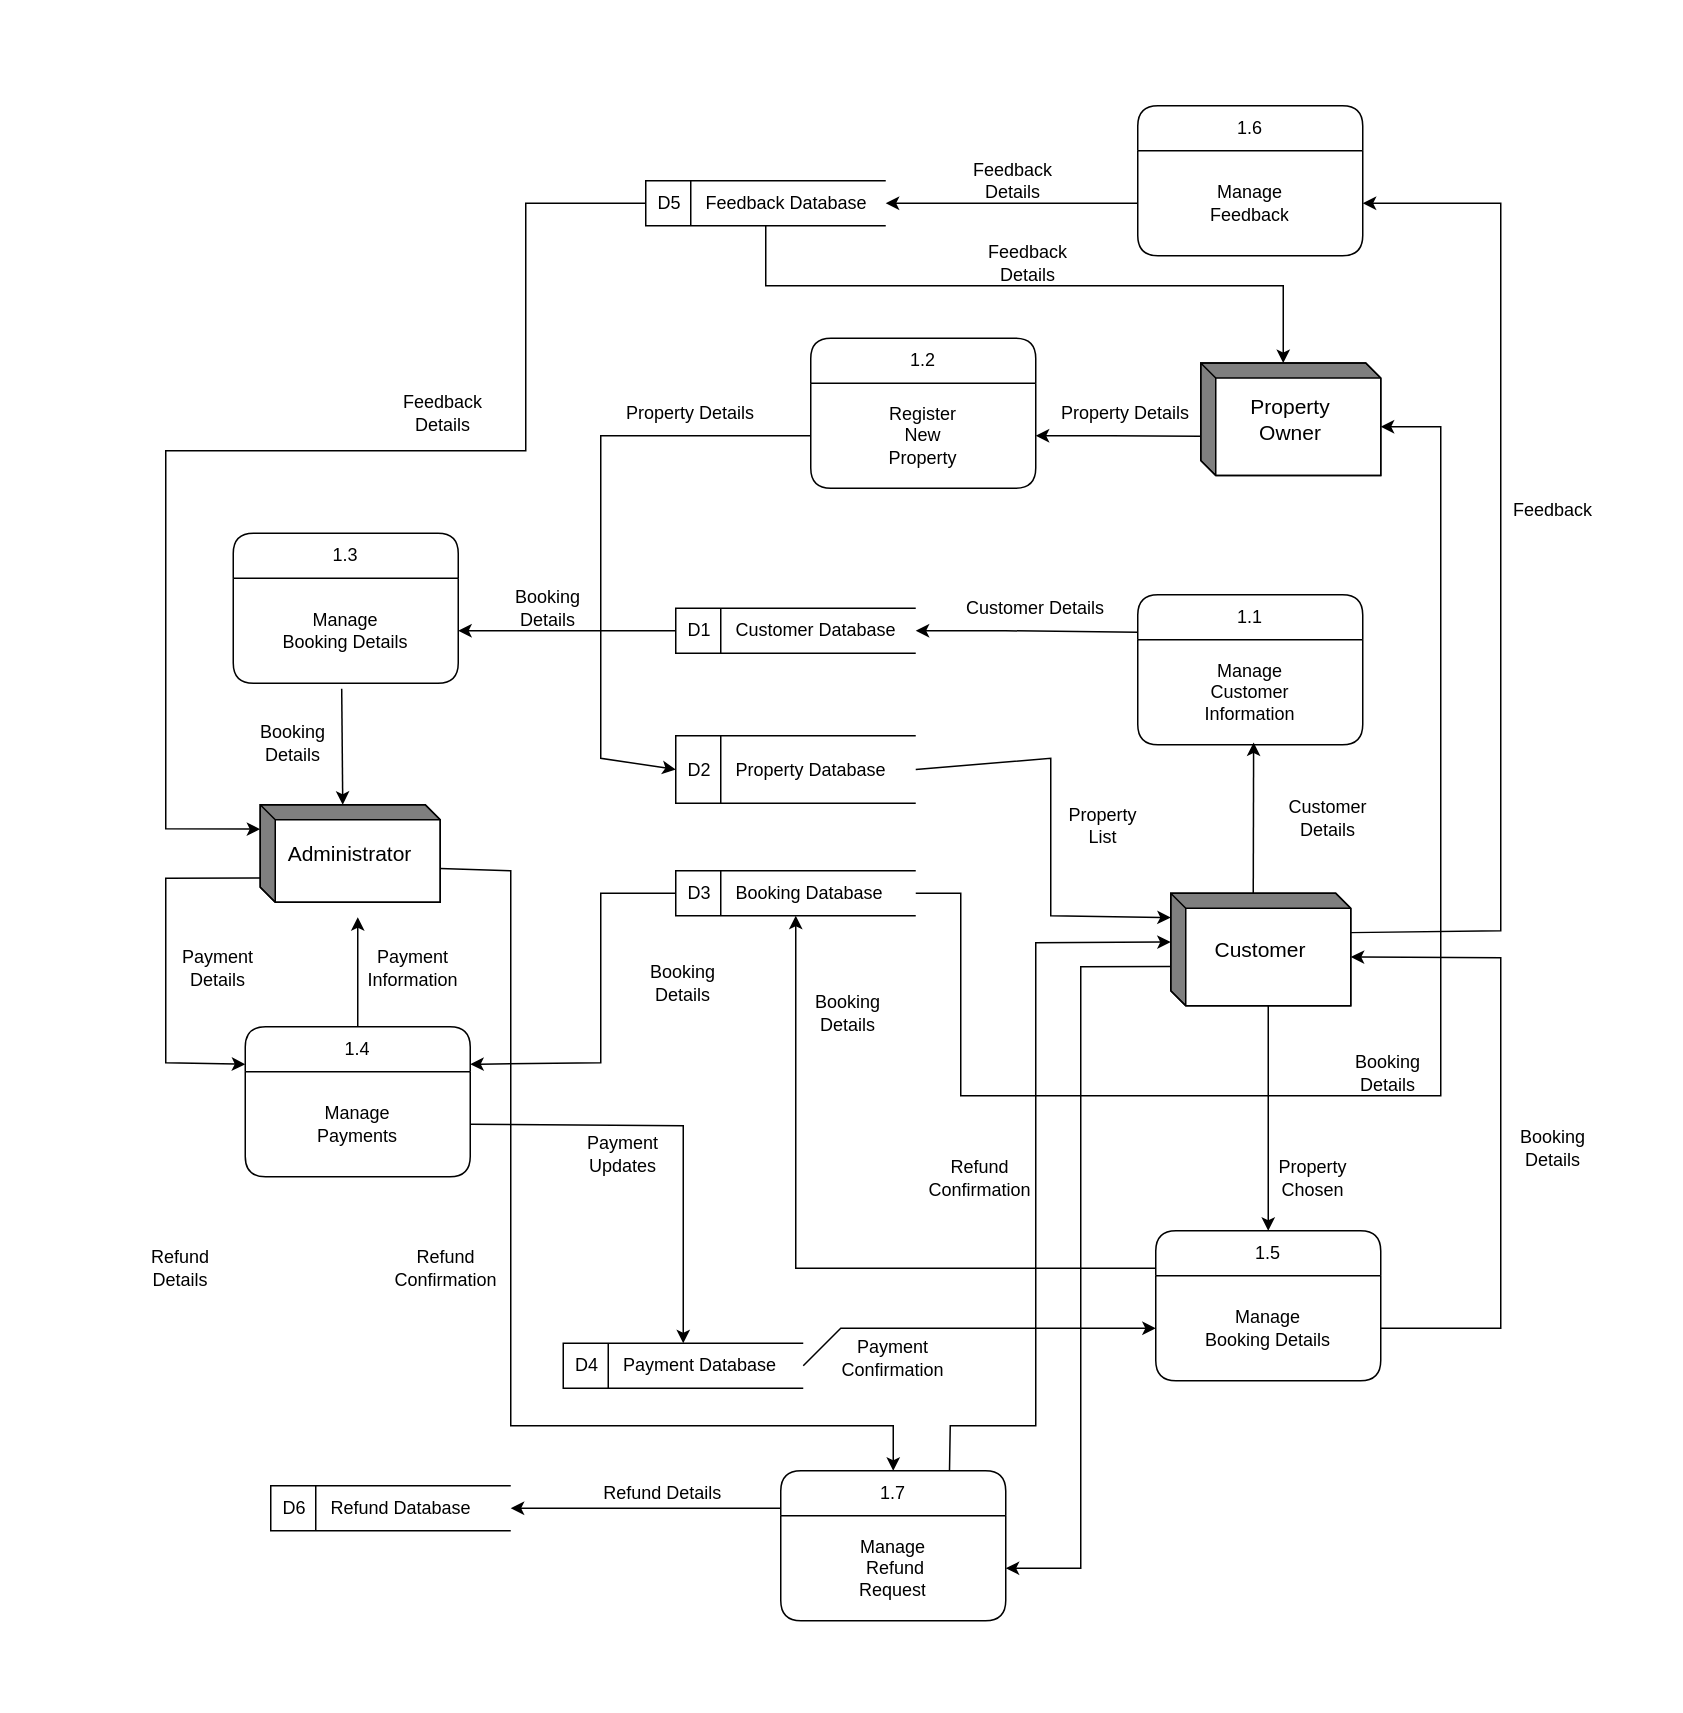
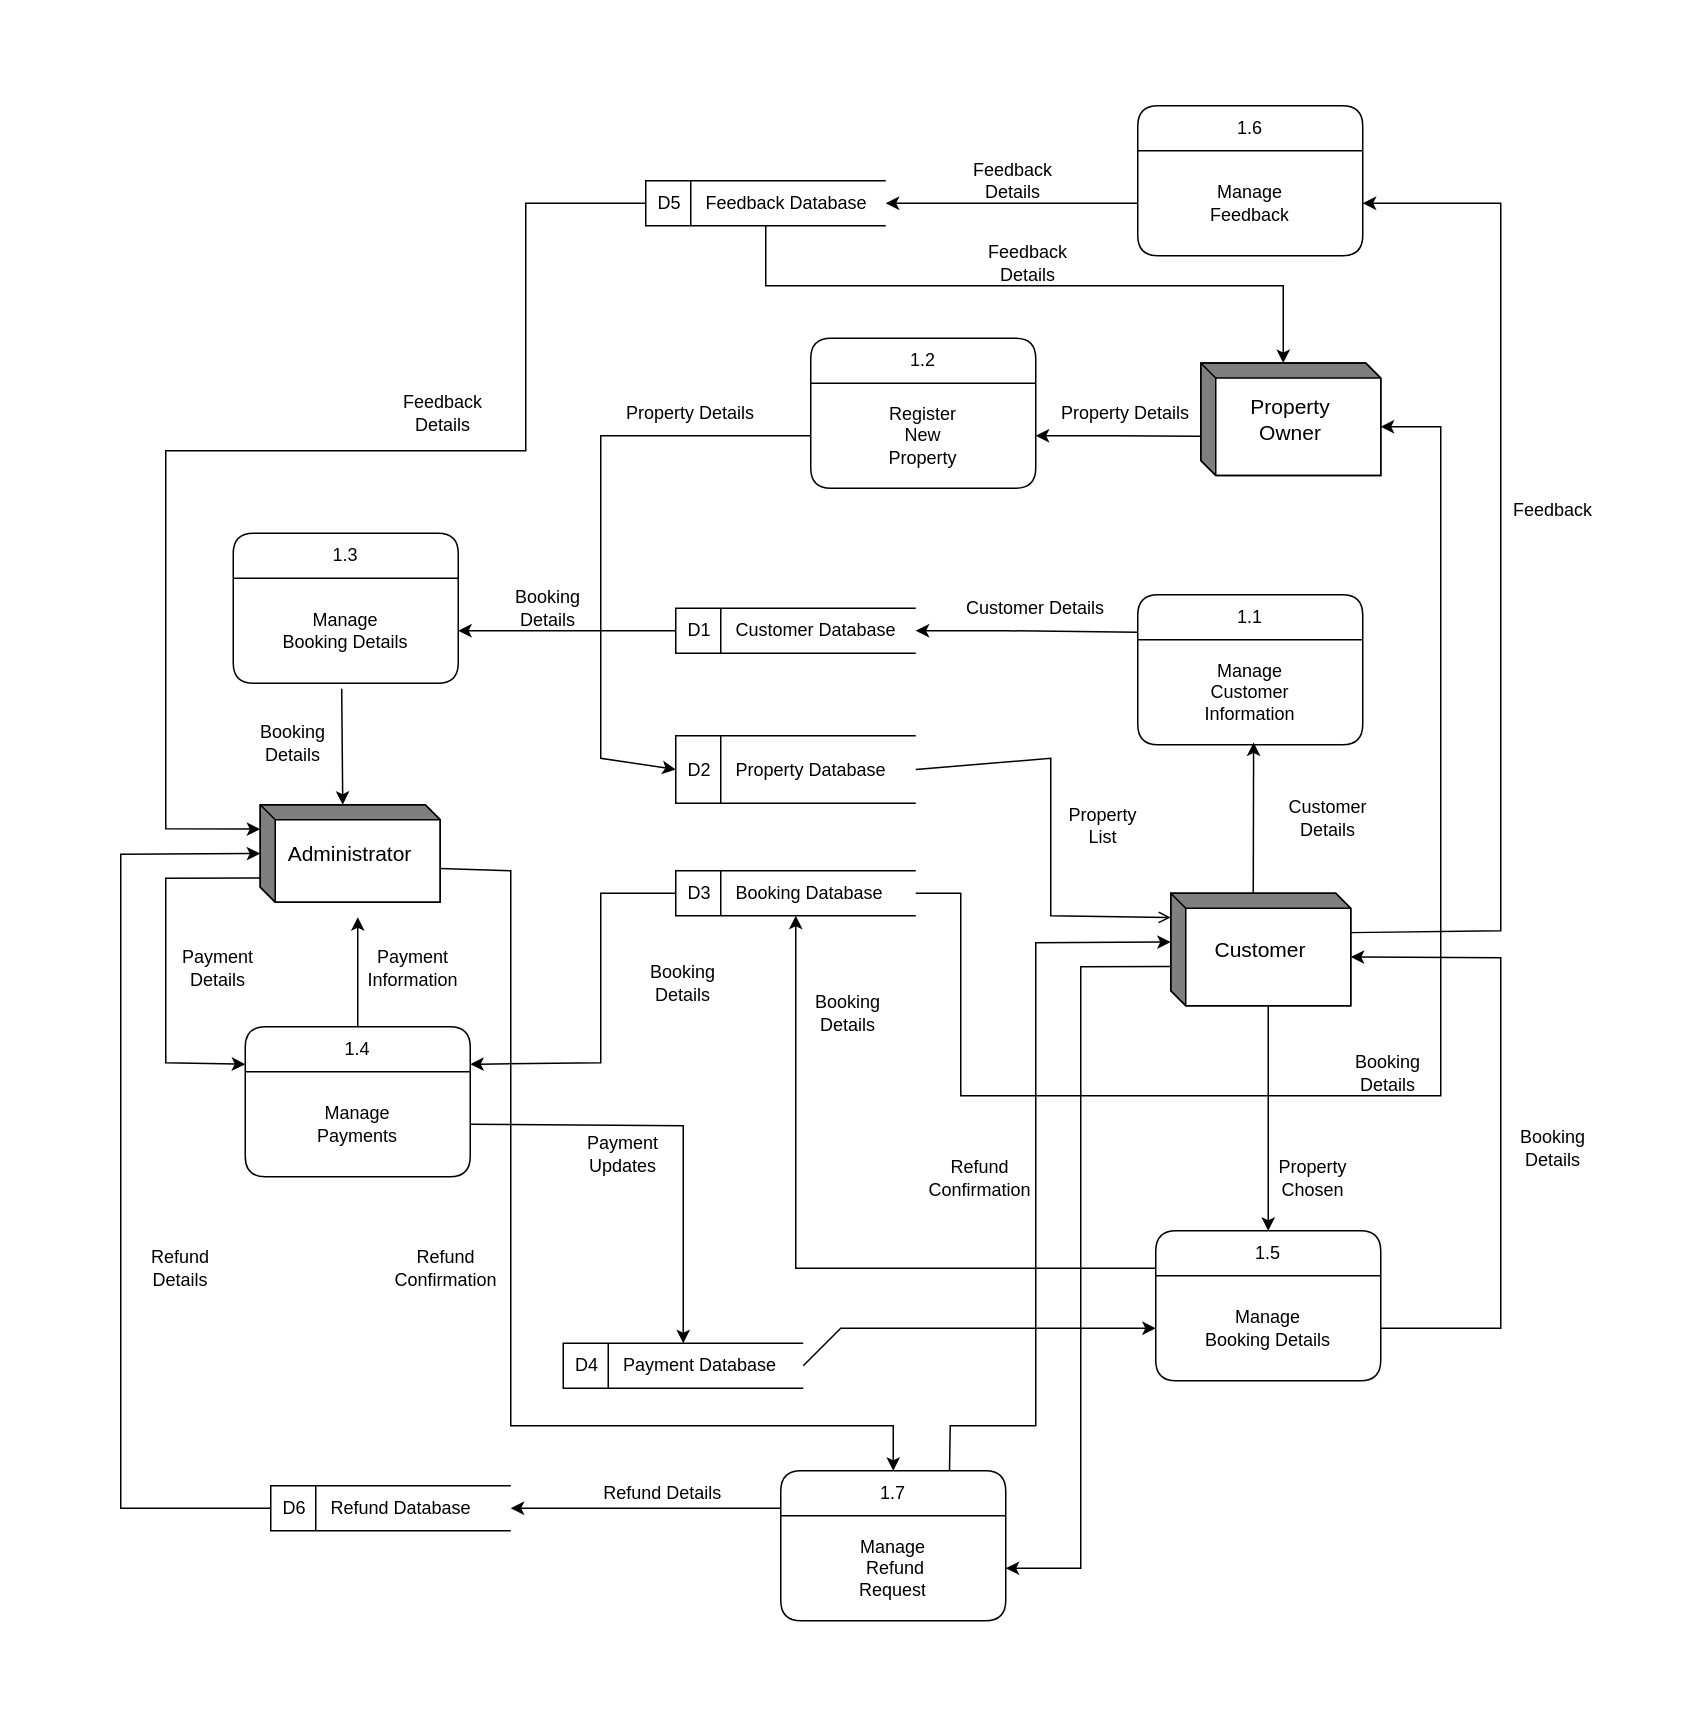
- <mxCell id="28" value="" style="endArrow=classic;html=1;rounded=0;exitX=1;exitY=0.5;exitDx=0;exitDy=0;entryX=0;entryY=0;entryDx=0;entryDy=16.25;entryPerimeter=0;" parent="1" source="8" target="3" edge="1"><mxGeometry width="50" height="50" relative="1" as="geometry"><mxPoint x="550" y="300" as="sourcePoint" /><mxPoint x="460" y="515" as="targetPoint" /><Array as="points"><mxPoint x="700" y="505" /><mxPoint x="700" y="550" /><mxPoint x="700" y="610" /></Array></mxGeometry></mxCell>
+ <mxCell id="28" value="" style="endArrow=open;html=1;rounded=0;exitX=1;exitY=0.5;exitDx=0;exitDy=0;entryX=0;entryY=0;entryDx=0;entryDy=16.25;entryPerimeter=0;" parent="1" source="8" target="3" edge="1"><mxGeometry width="50" height="50" relative="1" as="geometry"><mxPoint x="550" y="300" as="sourcePoint" /><mxPoint x="460" y="515" as="targetPoint" /><Array as="points"><mxPoint x="700" y="505" /><mxPoint x="700" y="550" /><mxPoint x="700" y="610" /></Array></mxGeometry></mxCell>
+ <mxCell id="69" value="" style="endArrow=classic;html=1;rounded=0;exitX=0;exitY=0.5;exitDx=0;exitDy=0;entryX=0;entryY=0;entryDx=0;entryDy=32.5;entryPerimeter=0;" parent="1" source="51" target="11" edge="1"><mxGeometry width="50" height="50" relative="1" as="geometry"><mxPoint x="323" y="758" as="sourcePoint" /><mxPoint x="450" y="880" as="targetPoint" /><Array as="points"><mxPoint x="80" y="1005" /><mxPoint x="80" y="569" /></Array></mxGeometry></mxCell>
- <mxCell id="66" value="Payment &lt;br&gt;Confirmation" style="text;html=1;strokeColor=none;fillColor=none;align=center;verticalAlign=middle;whiteSpace=wrap;rounded=0;" parent="1" vertex="1"><mxGeometry x="554" y="890" width="82" height="30" as="geometry" /></mxCell>
